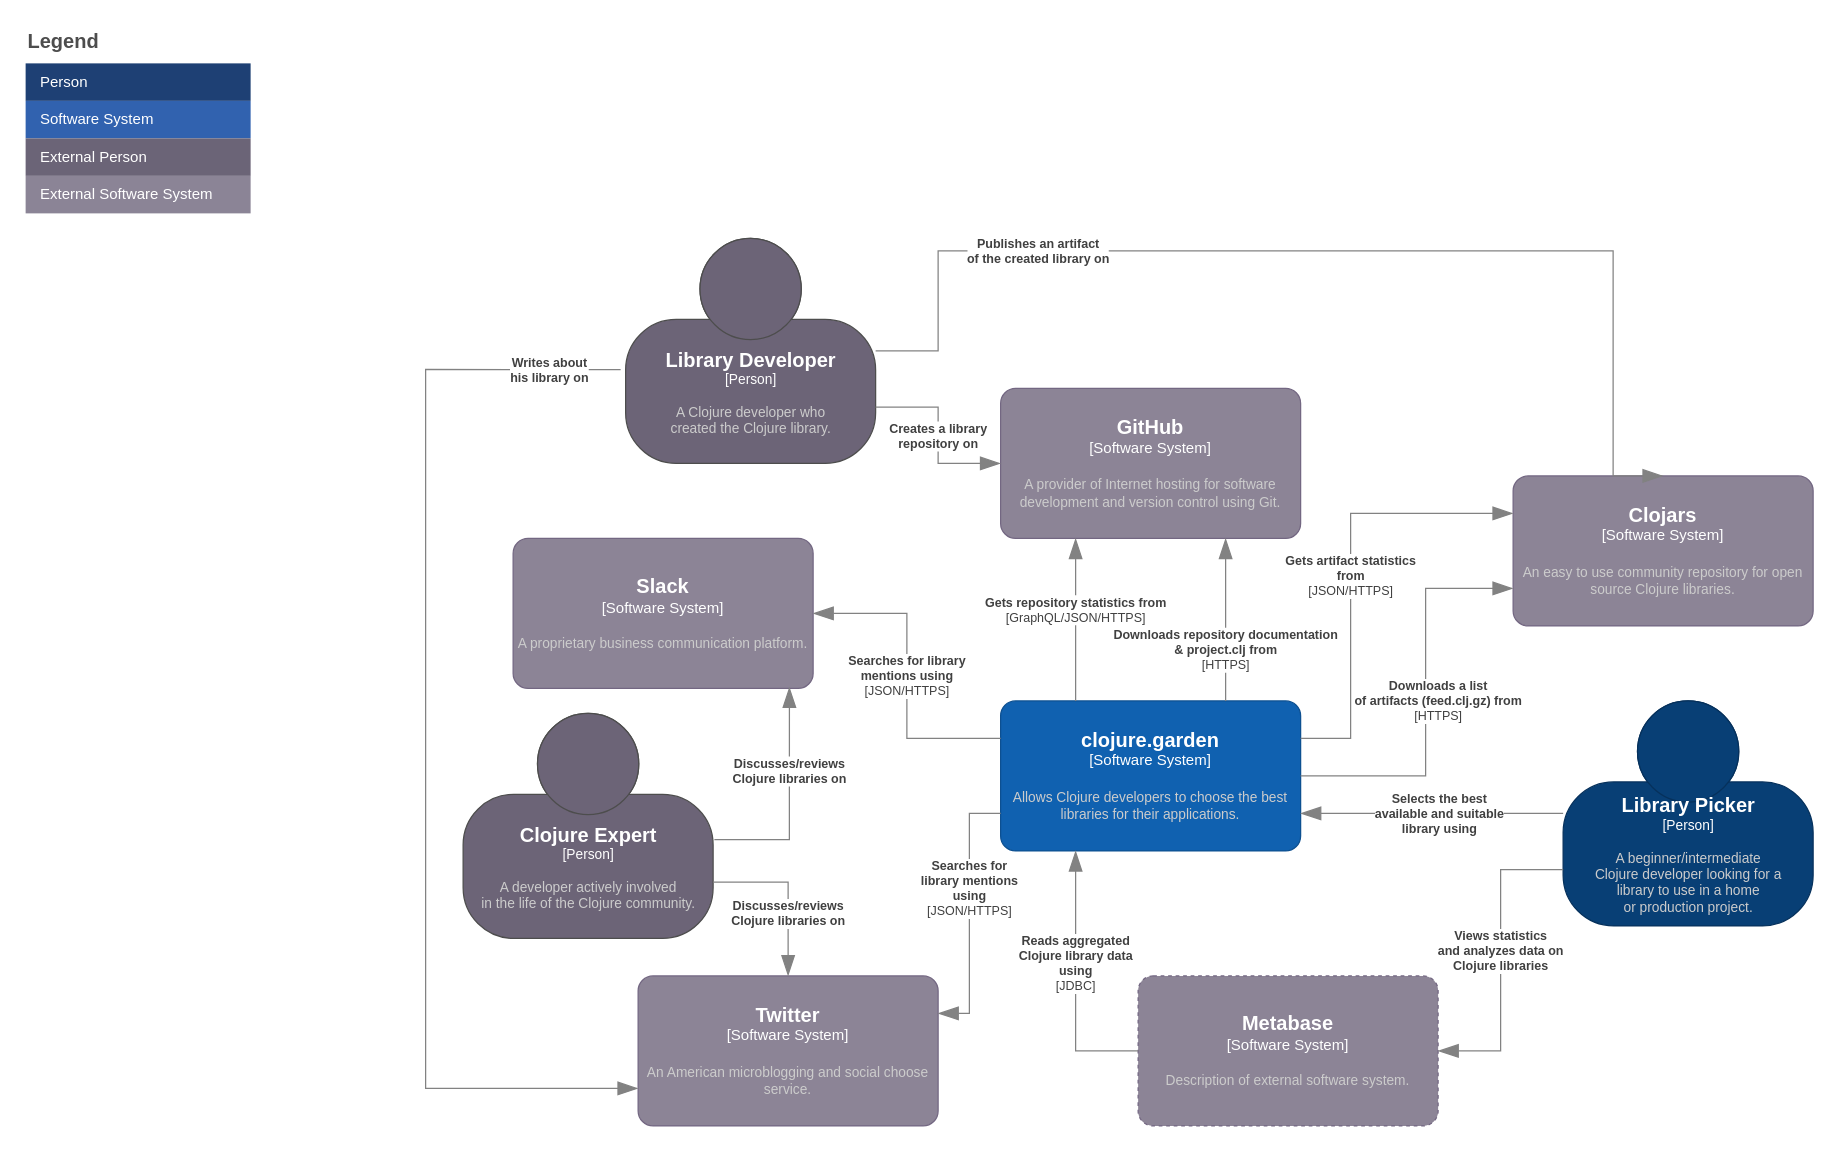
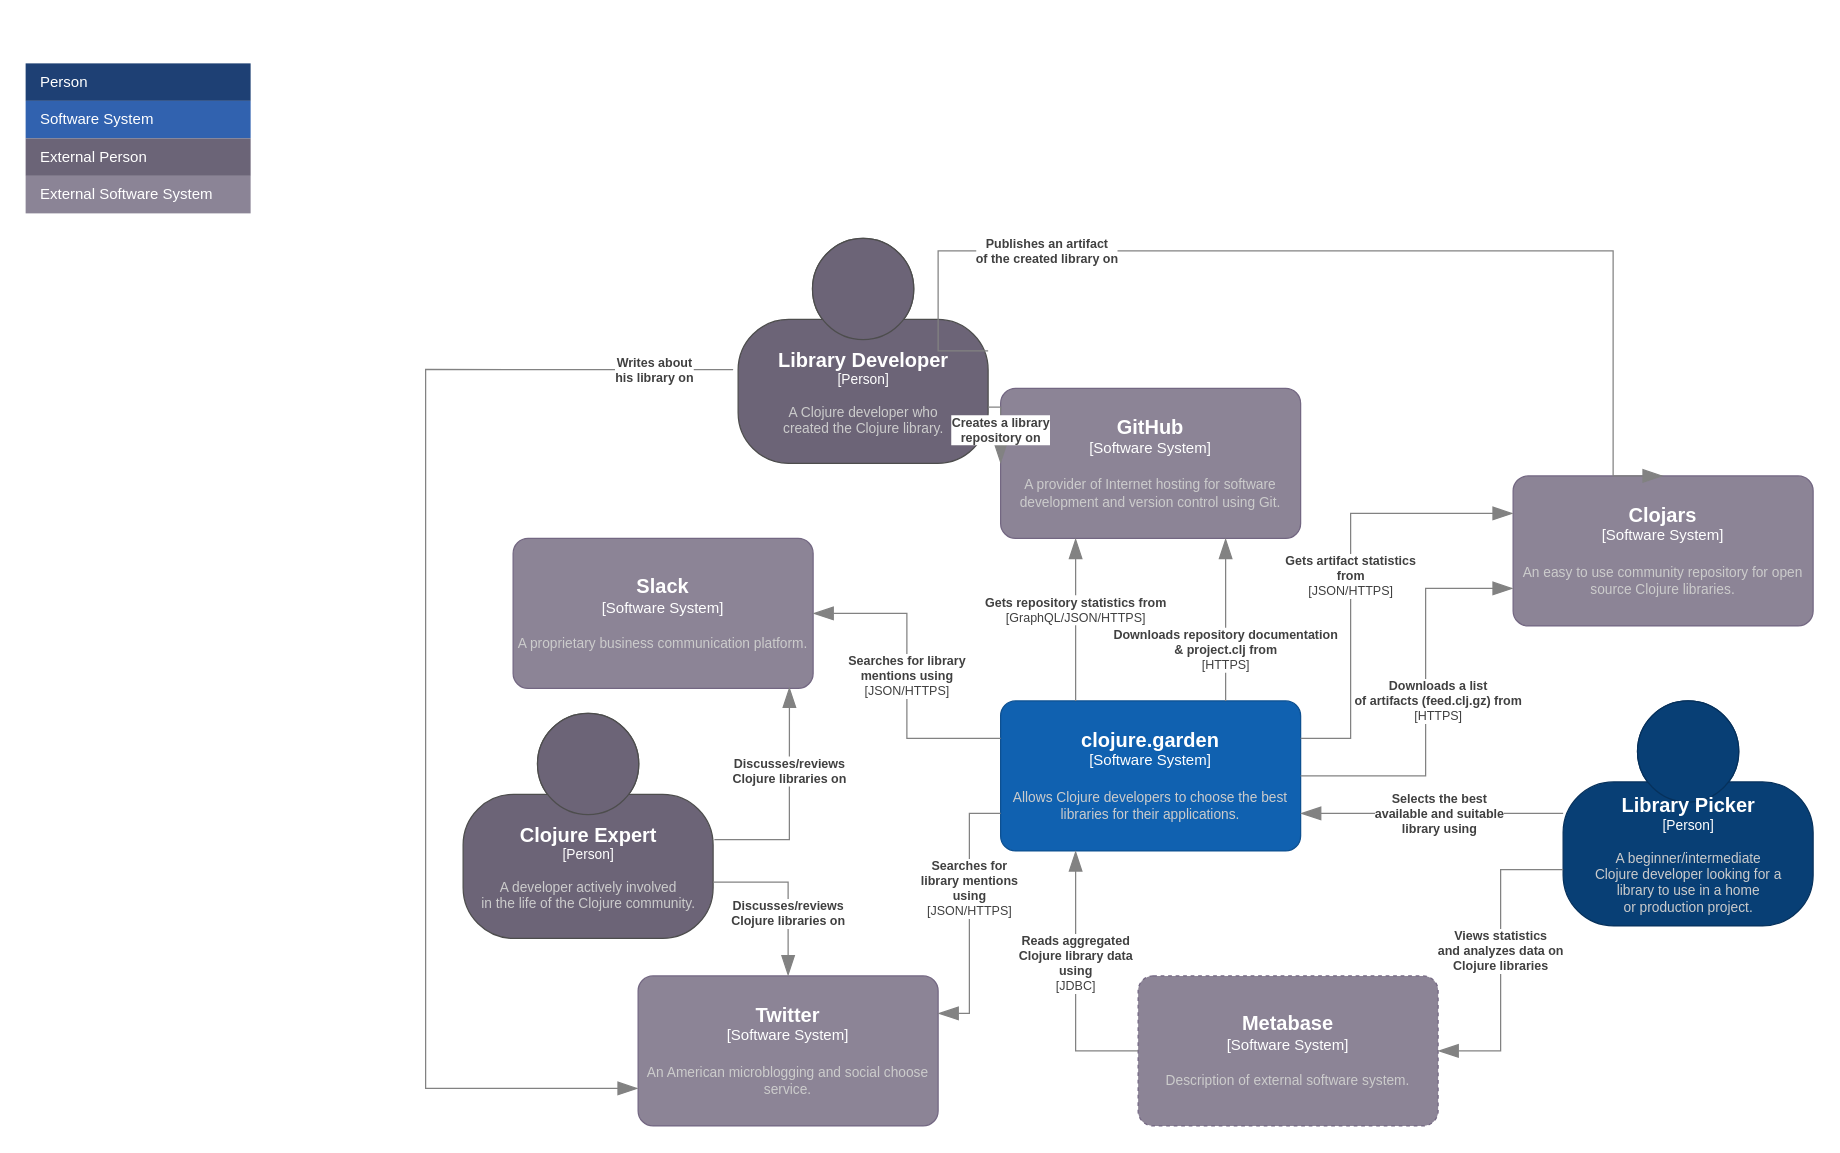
- <mxCell id="22" value="Legend" style="align=left;fontSize=16;fontStyle=1;strokeColor=none;fillColor=none;fontColor=#4D4D4D;spacingTop=-8;resizable=0;" parent="1" vertex="1"><mxGeometry width="180" height="30" as="geometry" x="20" y="20" /></mxCell>
- <mxCell id="15" value="&lt;font style=&quot;font-size: 16px&quot;&gt;&lt;b&gt;Library Developer&lt;/b&gt;&lt;/font&gt;&lt;div&gt;[Person]&lt;/div&gt;&lt;br&gt;&lt;div&gt;&lt;font style=&quot;font-size: 11px&quot;&gt;&lt;font color=&quot;#cccccc&quot;&gt;A Clojure developer who &#10;created the Clojure library.&lt;/font&gt;&lt;/div&gt;" style="html=1;fontSize=11;dashed=0;whitespace=wrap;fillColor=#6C6477;strokeColor=#4D4D4D;fontColor=#ffffff;shape=mxgraph.c4.person2;align=center;metaEdit=1;points=[[0.5,0,0],[1,0.5,0],[1,0.75,0],[0.75,1,0],[0.5,1,0],[0.25,1,0],[0,0.75,0],[0,0.5,0]];resizable=0;" parent="1" vertex="1"><mxGeometry x="500" y="190" width="200" height="180" as="geometry" /></mxCell>
+ <mxCell id="15" value="&lt;font style=&quot;font-size: 16px&quot;&gt;&lt;b&gt;Library Developer&lt;/b&gt;&lt;/font&gt;&lt;div&gt;[Person]&lt;/div&gt;&lt;br&gt;&lt;div&gt;&lt;font style=&quot;font-size: 11px&quot;&gt;&lt;font color=&quot;#cccccc&quot;&gt;A Clojure developer who &#10;created the Clojure library.&lt;/font&gt;&lt;/div&gt;" style="html=1;fontSize=11;dashed=0;whitespace=wrap;fillColor=#6C6477;strokeColor=#4D4D4D;fontColor=#ffffff;shape=mxgraph.c4.person2;align=center;metaEdit=1;points=[[0.5,0,0],[1,0.5,0],[1,0.75,0],[0.75,1,0],[0.5,1,0],[0.25,1,0],[0,0.75,0],[0,0.5,0]];resizable=0;" parent="1" vertex="1"><mxGeometry x="590" y="190" width="200" height="180" as="geometry" /></mxCell>
